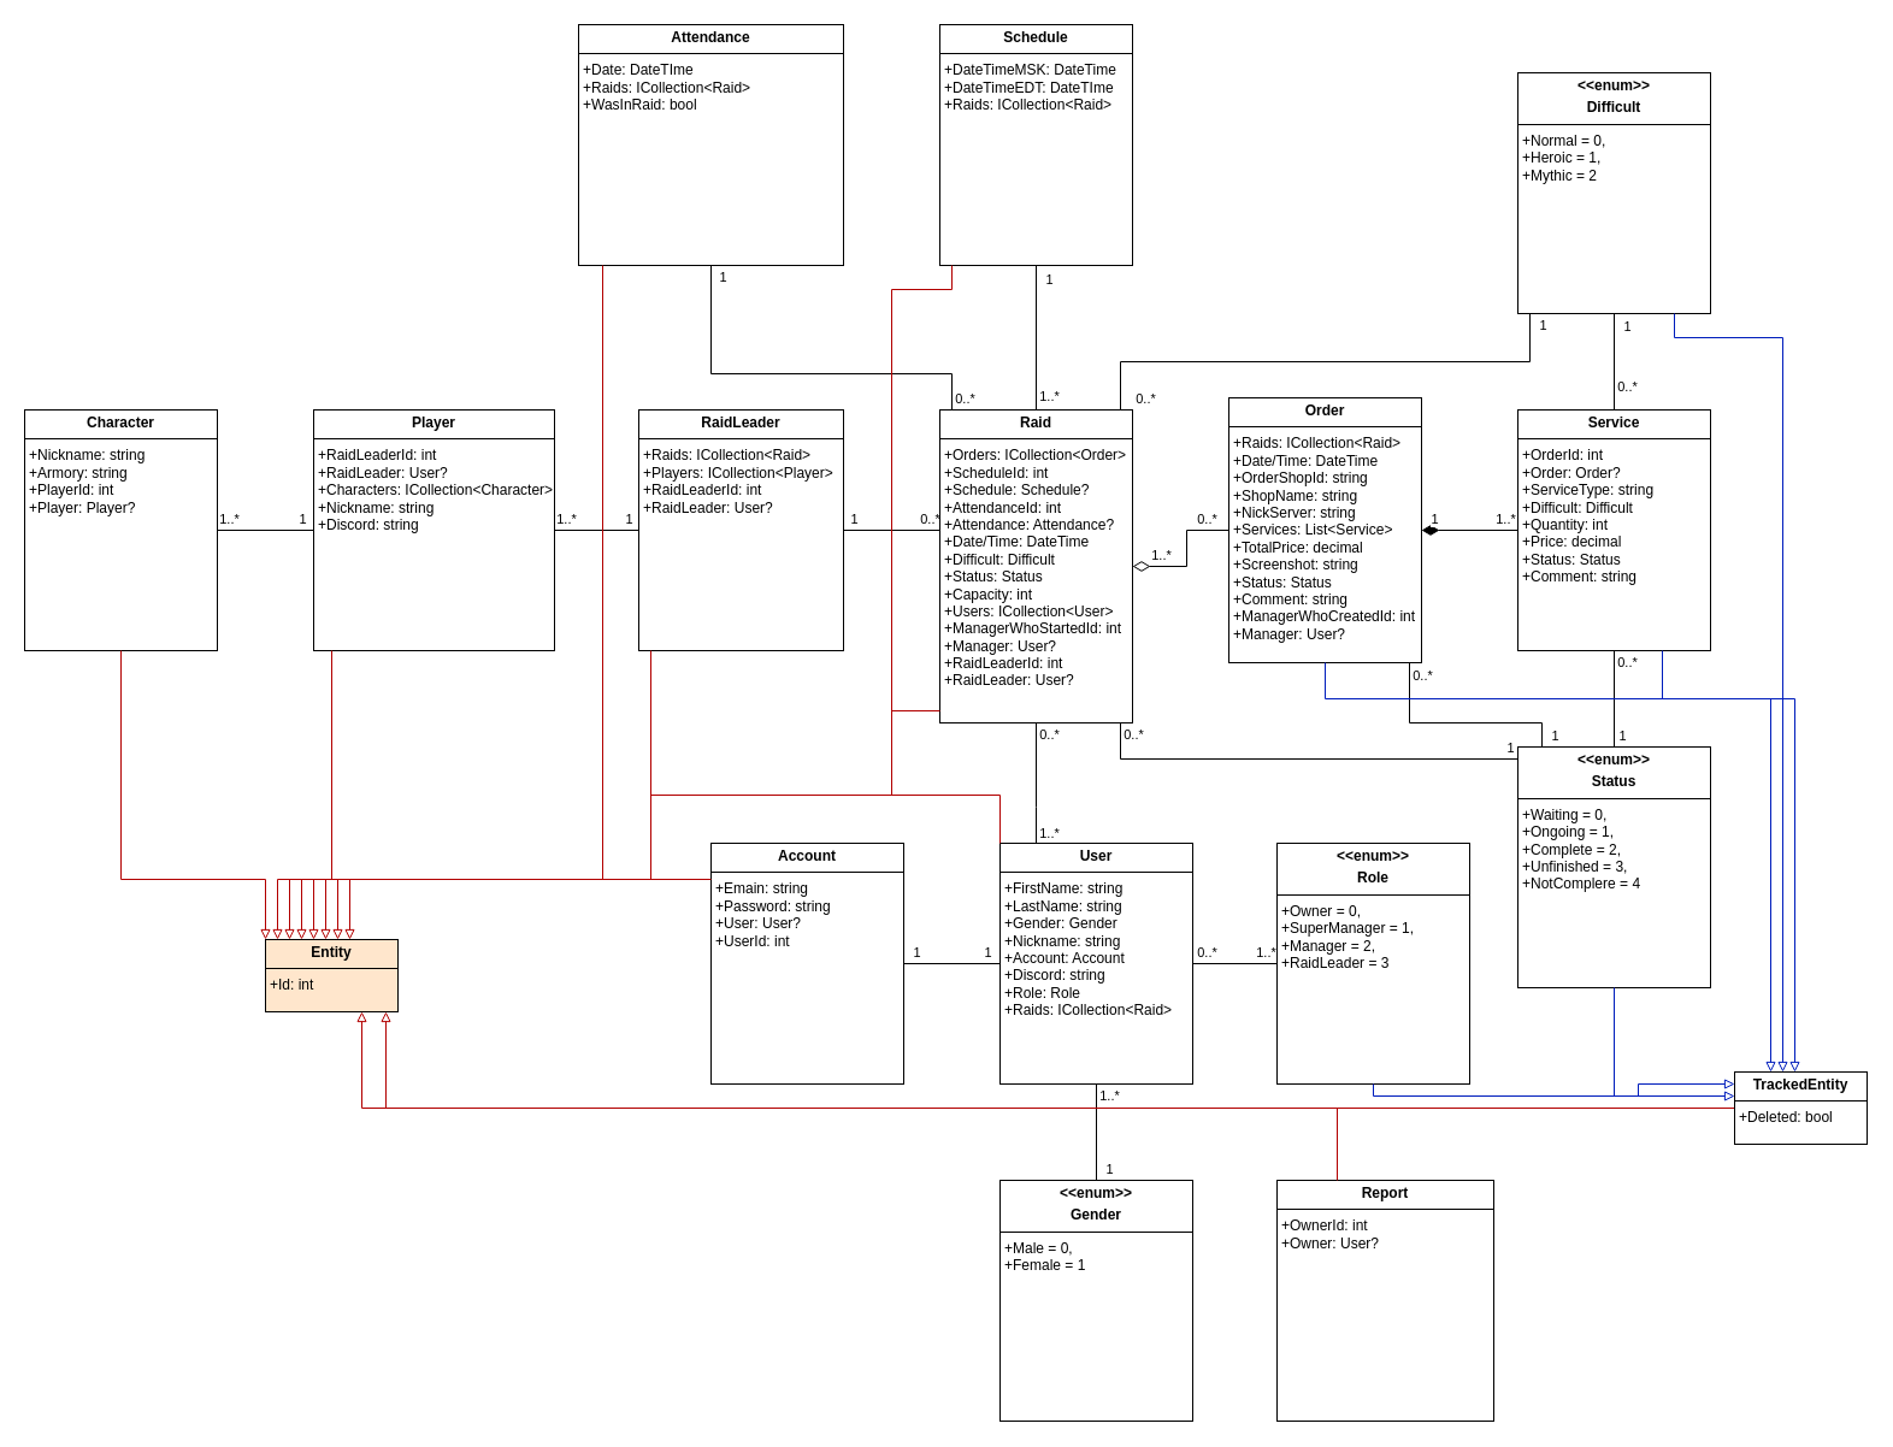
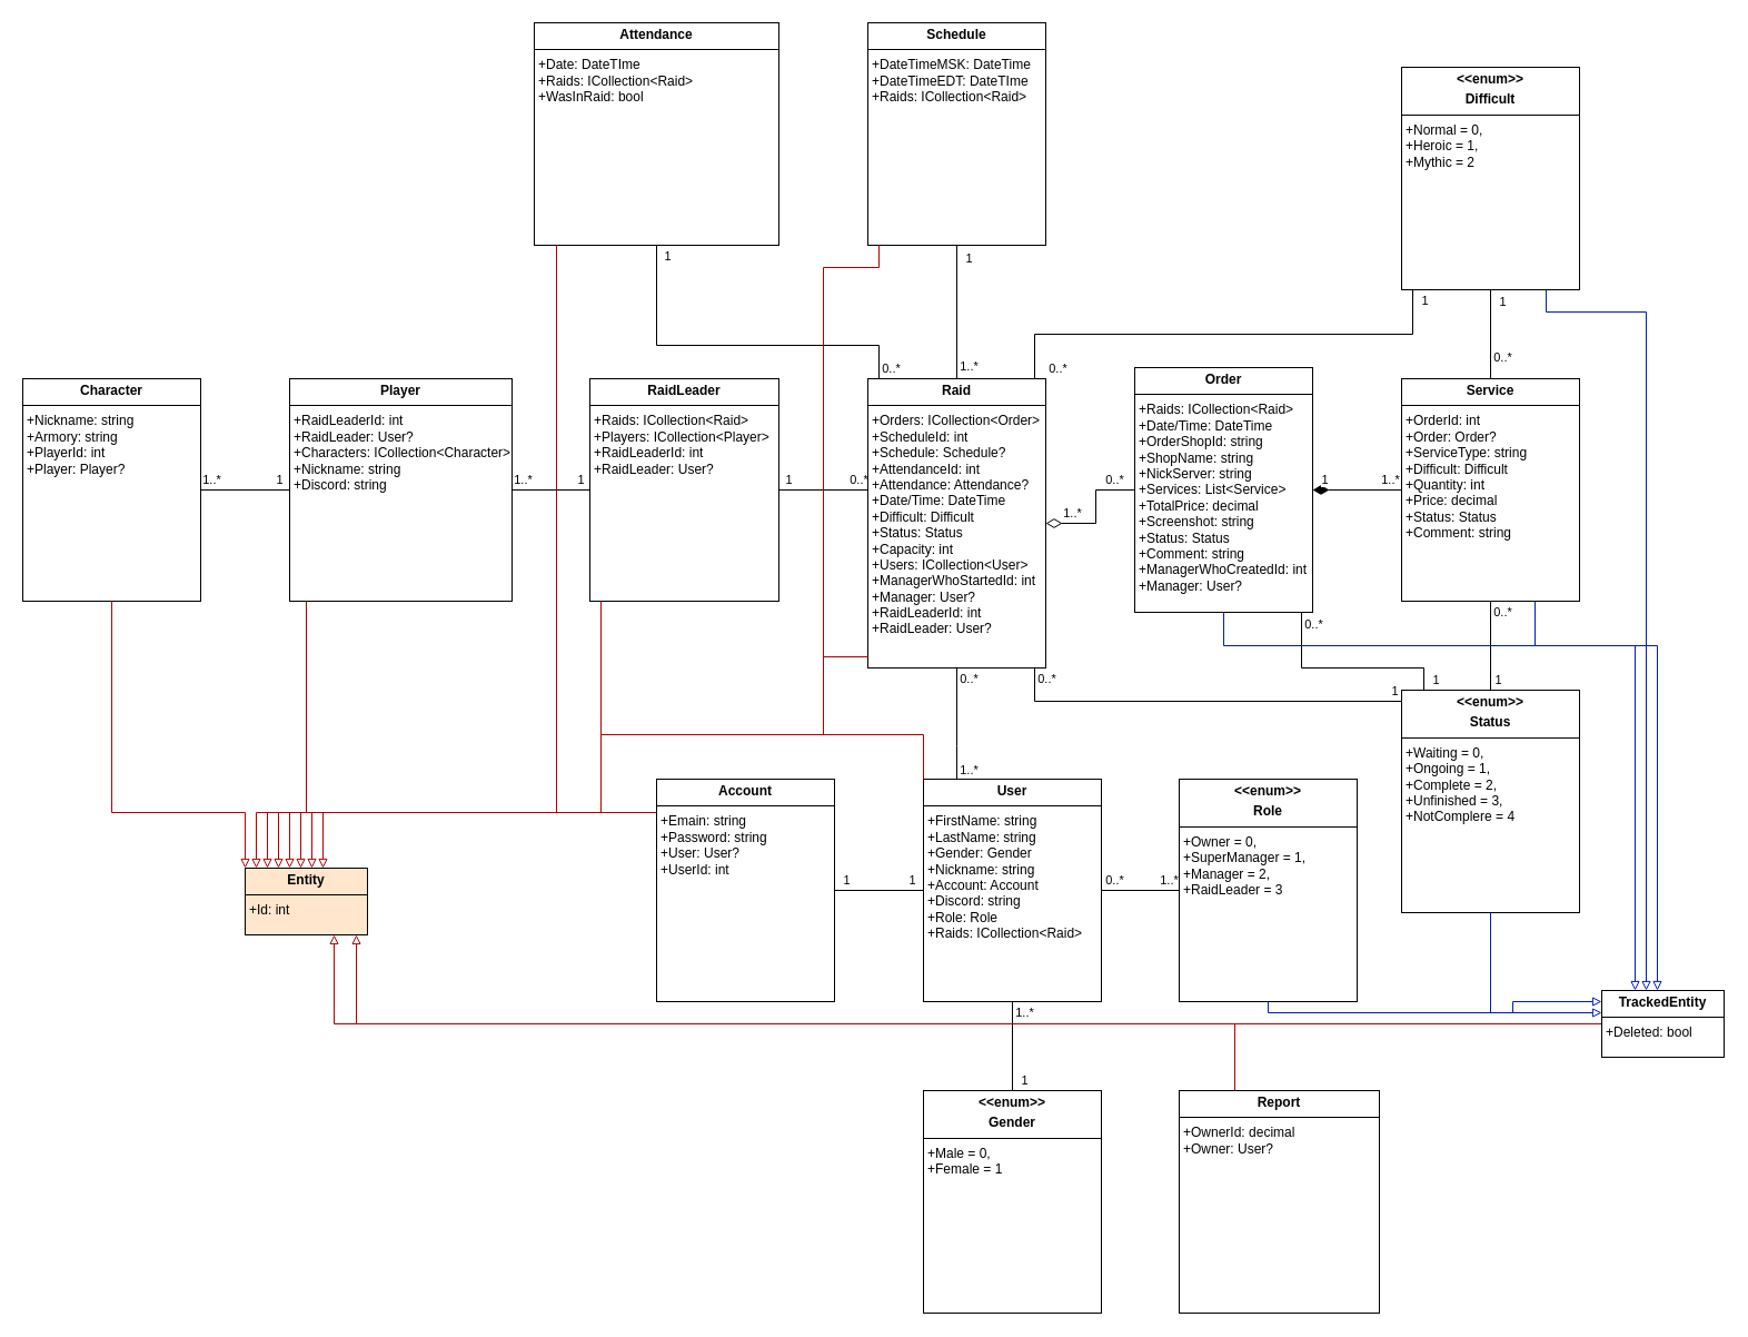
- <mxCell id="39" value="&lt;p style=&quot;margin:0px;margin-top:4px;text-align:center;&quot;&gt;&lt;b&gt;Report&lt;/b&gt;&lt;/p&gt;&lt;hr size=&quot;1&quot; style=&quot;border-style:solid;&quot;&gt;&lt;p style=&quot;margin:0px;margin-left:4px;&quot;&gt;&lt;span style=&quot;background-color: initial;&quot;&gt;+OwnerId: int&lt;/span&gt;&lt;br&gt;&lt;/p&gt;&lt;p style=&quot;margin:0px;margin-left:4px;&quot;&gt;+Owner: User?&lt;/p&gt;" style="verticalAlign=top;align=left;overflow=fill;html=1;whiteSpace=wrap;" parent="1" vertex="1"><mxGeometry x="1060" y="980" width="180" height="200" as="geometry" /></mxCell>
+ <mxCell id="39" value="&lt;p style=&quot;margin:0px;margin-top:4px;text-align:center;&quot;&gt;&lt;b&gt;Report&lt;/b&gt;&lt;/p&gt;&lt;hr size=&quot;1&quot; style=&quot;border-style:solid;&quot;&gt;&lt;p style=&quot;margin:0px;margin-left:4px;&quot;&gt;&lt;span style=&quot;background-color: initial;&quot;&gt;+OwnerId: decimal&lt;/span&gt;&lt;br&gt;&lt;/p&gt;&lt;p style=&quot;margin:0px;margin-left:4px;&quot;&gt;+Owner: User?&lt;/p&gt;" style="verticalAlign=top;align=left;overflow=fill;html=1;whiteSpace=wrap;" parent="1" vertex="1"><mxGeometry x="1060" y="980" width="180" height="200" as="geometry" /></mxCell>
